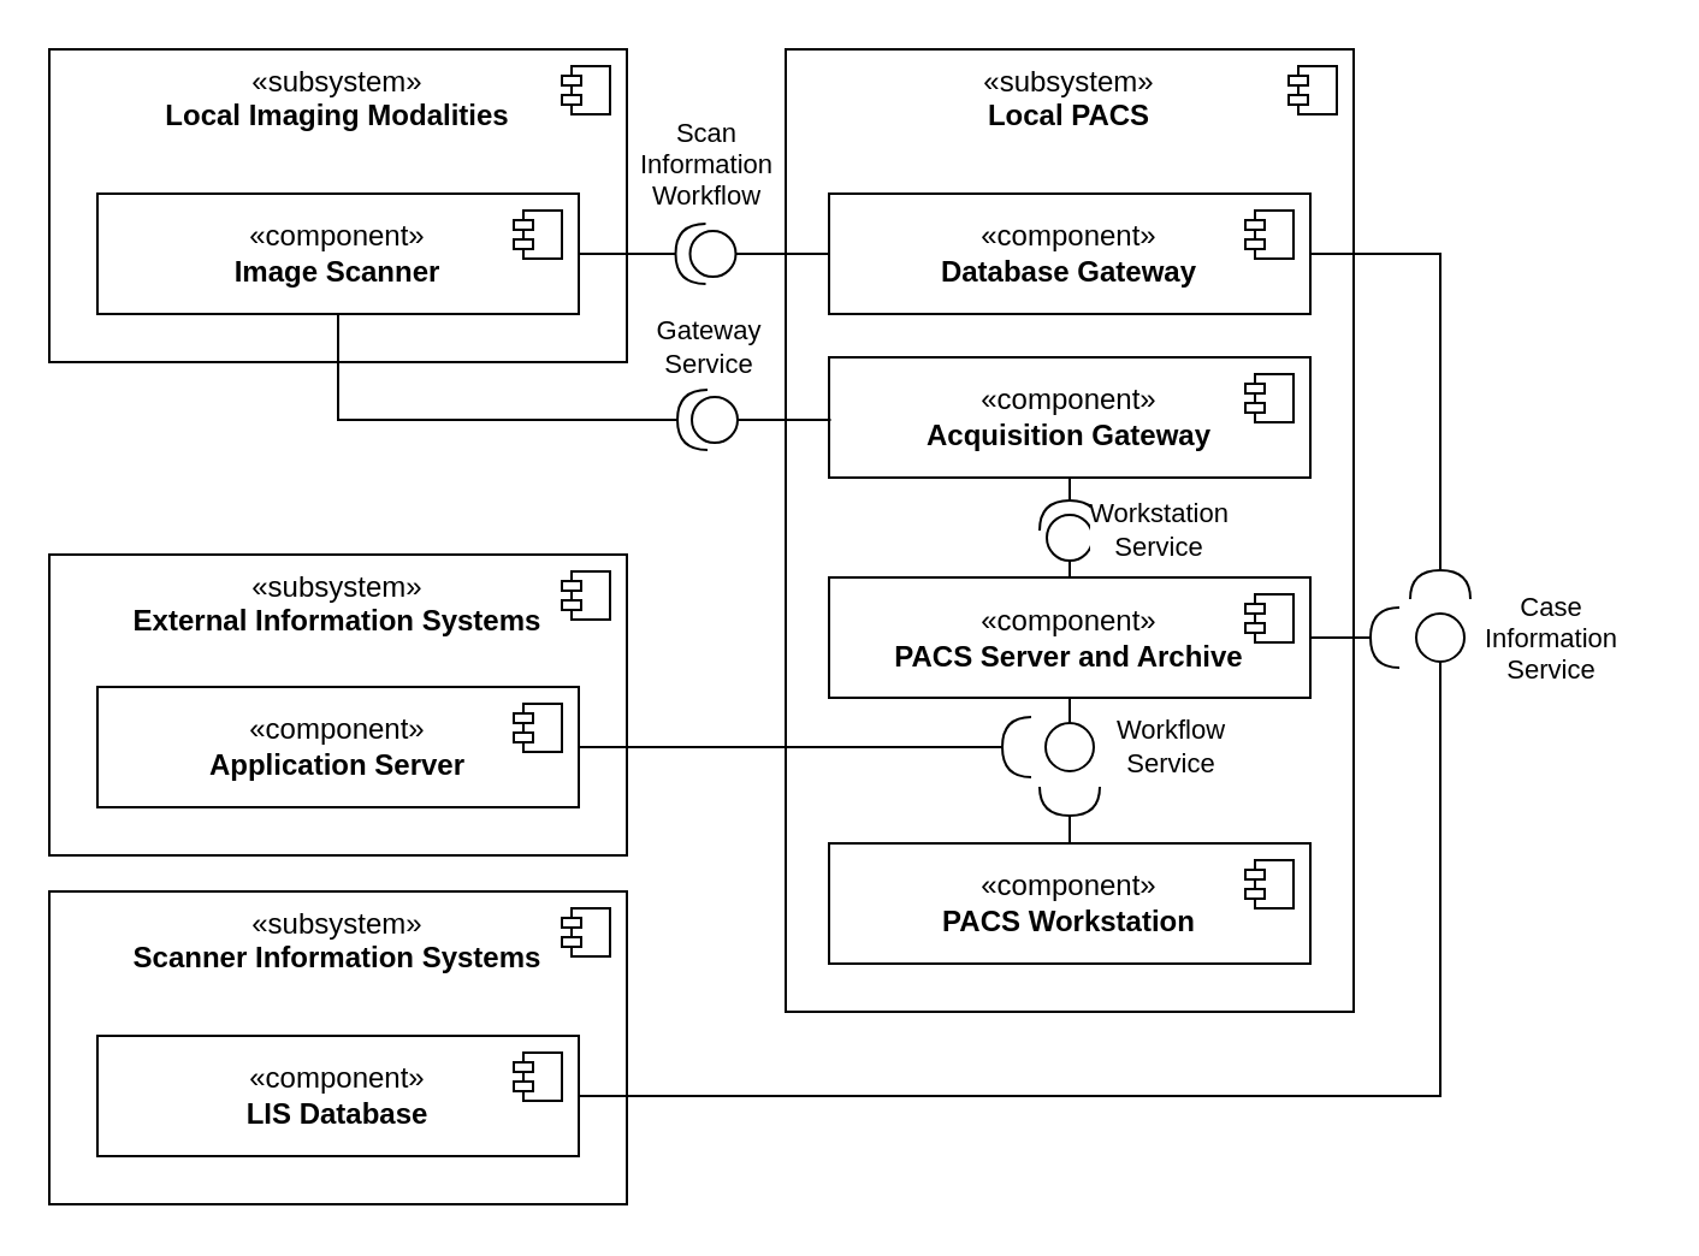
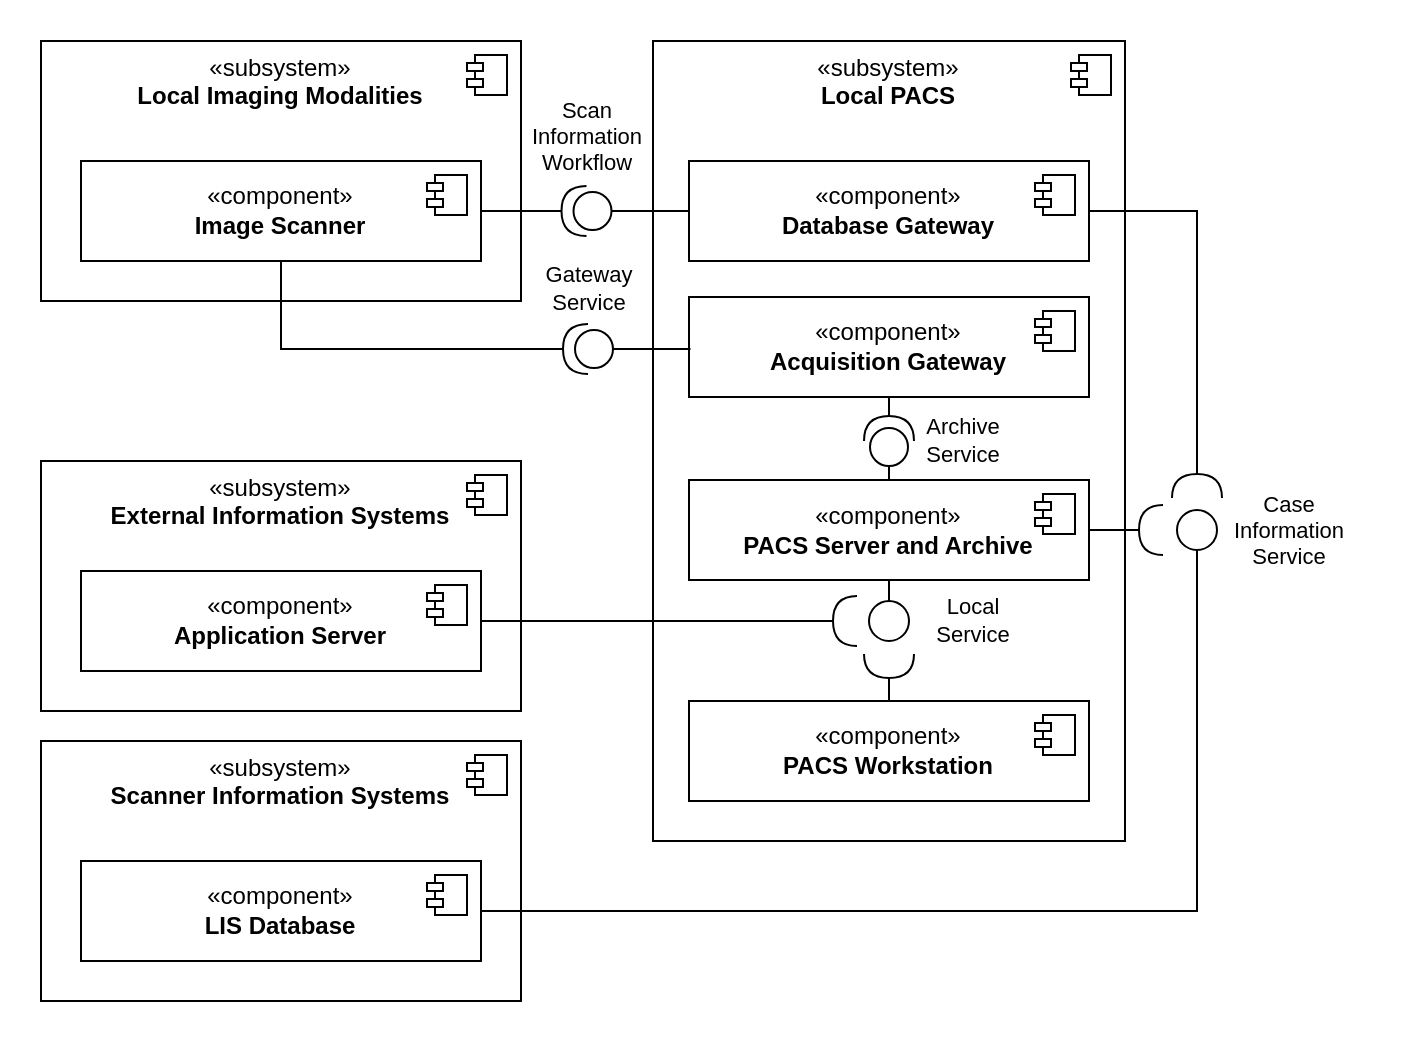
- <mxCell id="39" value="&lt;div&gt;Workstation&lt;br&gt;&lt;div&gt;Service&lt;/div&gt;&lt;/div&gt;" style="text;html=1;align=center;verticalAlign=middle;resizable=0;points=[];autosize=1;strokeColor=none;fillColor=none;fontFamily=Helvetica;fontSize=11;fontColor=default;labelBackgroundColor=default;" vertex="1" parent="1"><mxGeometry x="451" y="200" width="60" height="40" as="geometry" /></mxCell>
+ <mxCell id="39" value="&lt;div&gt;Archive&lt;br&gt;&lt;div&gt;Service&lt;/div&gt;&lt;/div&gt;" style="text;html=1;align=center;verticalAlign=middle;resizable=0;points=[];autosize=1;strokeColor=none;fillColor=none;fontFamily=Helvetica;fontSize=11;fontColor=default;labelBackgroundColor=default;" vertex="1" parent="1"><mxGeometry x="451" y="200" width="60" height="40" as="geometry" /></mxCell>
- <mxCell id="23" value="Workflow&lt;div&gt;Service&lt;/div&gt;" style="text;html=1;align=center;verticalAlign=middle;resizable=0;points=[];autosize=1;strokeColor=none;fillColor=none;fontFamily=Helvetica;fontSize=11;fontColor=default;labelBackgroundColor=default;" parent="1" vertex="1"><mxGeometry x="450.5" y="290" width="70" height="40" as="geometry" /></mxCell>
+ <mxCell id="23" value="Local&lt;div&gt;Service&lt;/div&gt;" style="text;html=1;align=center;verticalAlign=middle;resizable=0;points=[];autosize=1;strokeColor=none;fillColor=none;fontFamily=Helvetica;fontSize=11;fontColor=default;labelBackgroundColor=default;" parent="1" vertex="1"><mxGeometry x="450.5" y="290" width="70" height="40" as="geometry" /></mxCell>
